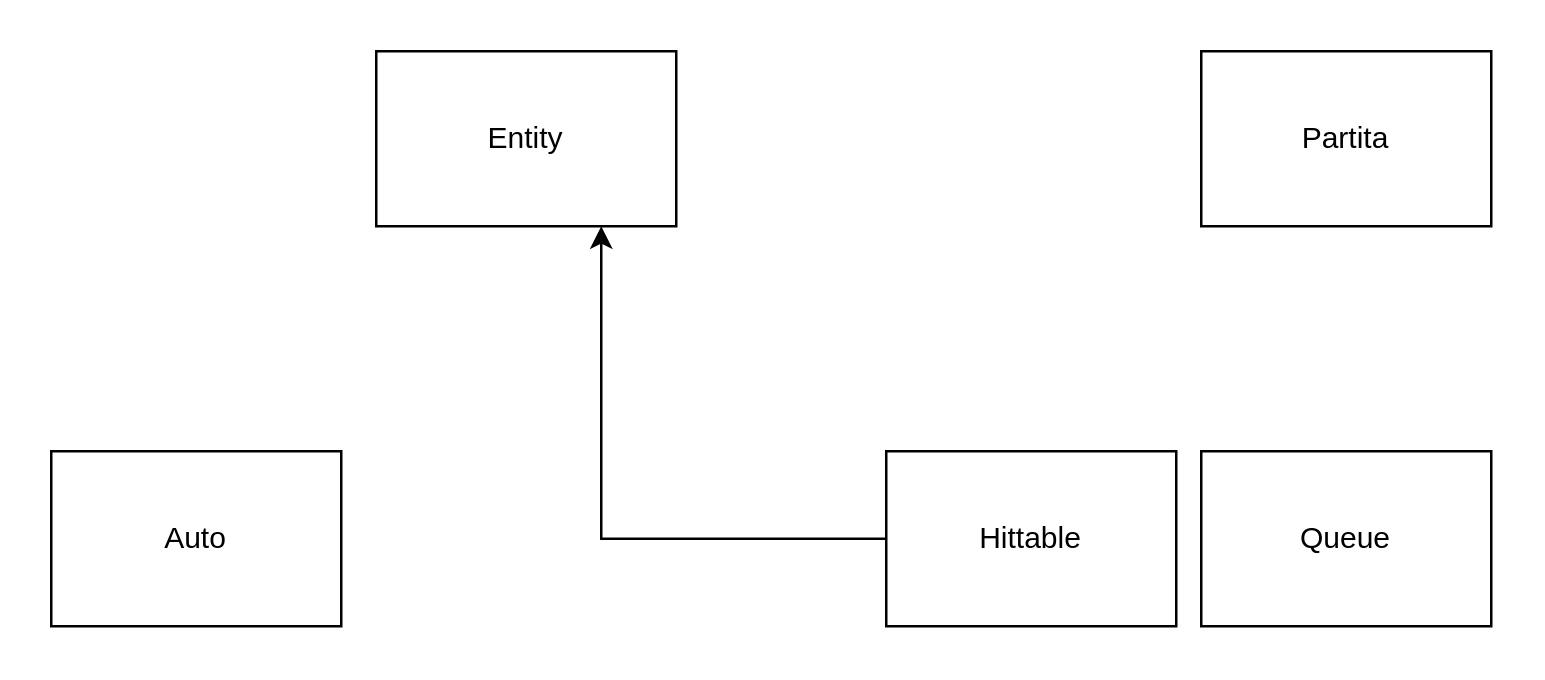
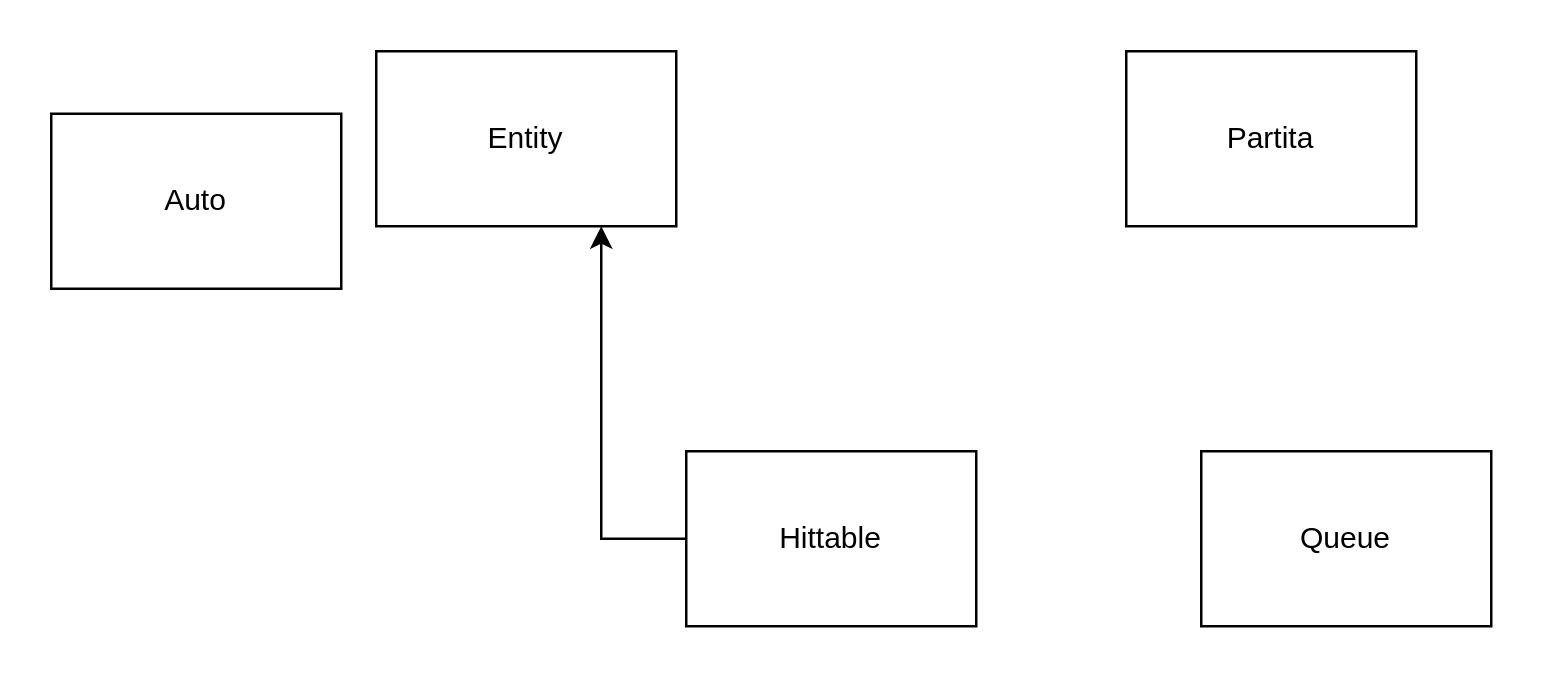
- <mxCell id="6" value="Partita" style="rounded=0;whiteSpace=wrap;html=1;" vertex="1" parent="1"><mxGeometry x="480" y="20" width="116" height="70" as="geometry" /></mxCell>
+ <mxCell id="6" value="Partita" style="rounded=0;whiteSpace=wrap;html=1;" vertex="1" parent="1"><mxGeometry x="450" y="20" width="116" height="70" as="geometry" /></mxCell>
- <mxCell id="3" value="Auto" style="rounded=0;whiteSpace=wrap;html=1;" vertex="1" parent="1"><mxGeometry x="20" y="180" width="116" height="70" as="geometry" /></mxCell>
+ <mxCell id="3" value="Auto" style="rounded=0;whiteSpace=wrap;html=1;" vertex="1" parent="1"><mxGeometry x="20" y="45" width="116" height="70" as="geometry" /></mxCell>
- <mxCell id="5" value="Hittable" style="rounded=0;whiteSpace=wrap;html=1;" vertex="1" parent="1"><mxGeometry x="354" y="180" width="116" height="70" as="geometry" /></mxCell>
+ <mxCell id="5" value="Hittable" style="rounded=0;whiteSpace=wrap;html=1;" vertex="1" parent="1"><mxGeometry x="274" y="180" width="116" height="70" as="geometry" /></mxCell>
